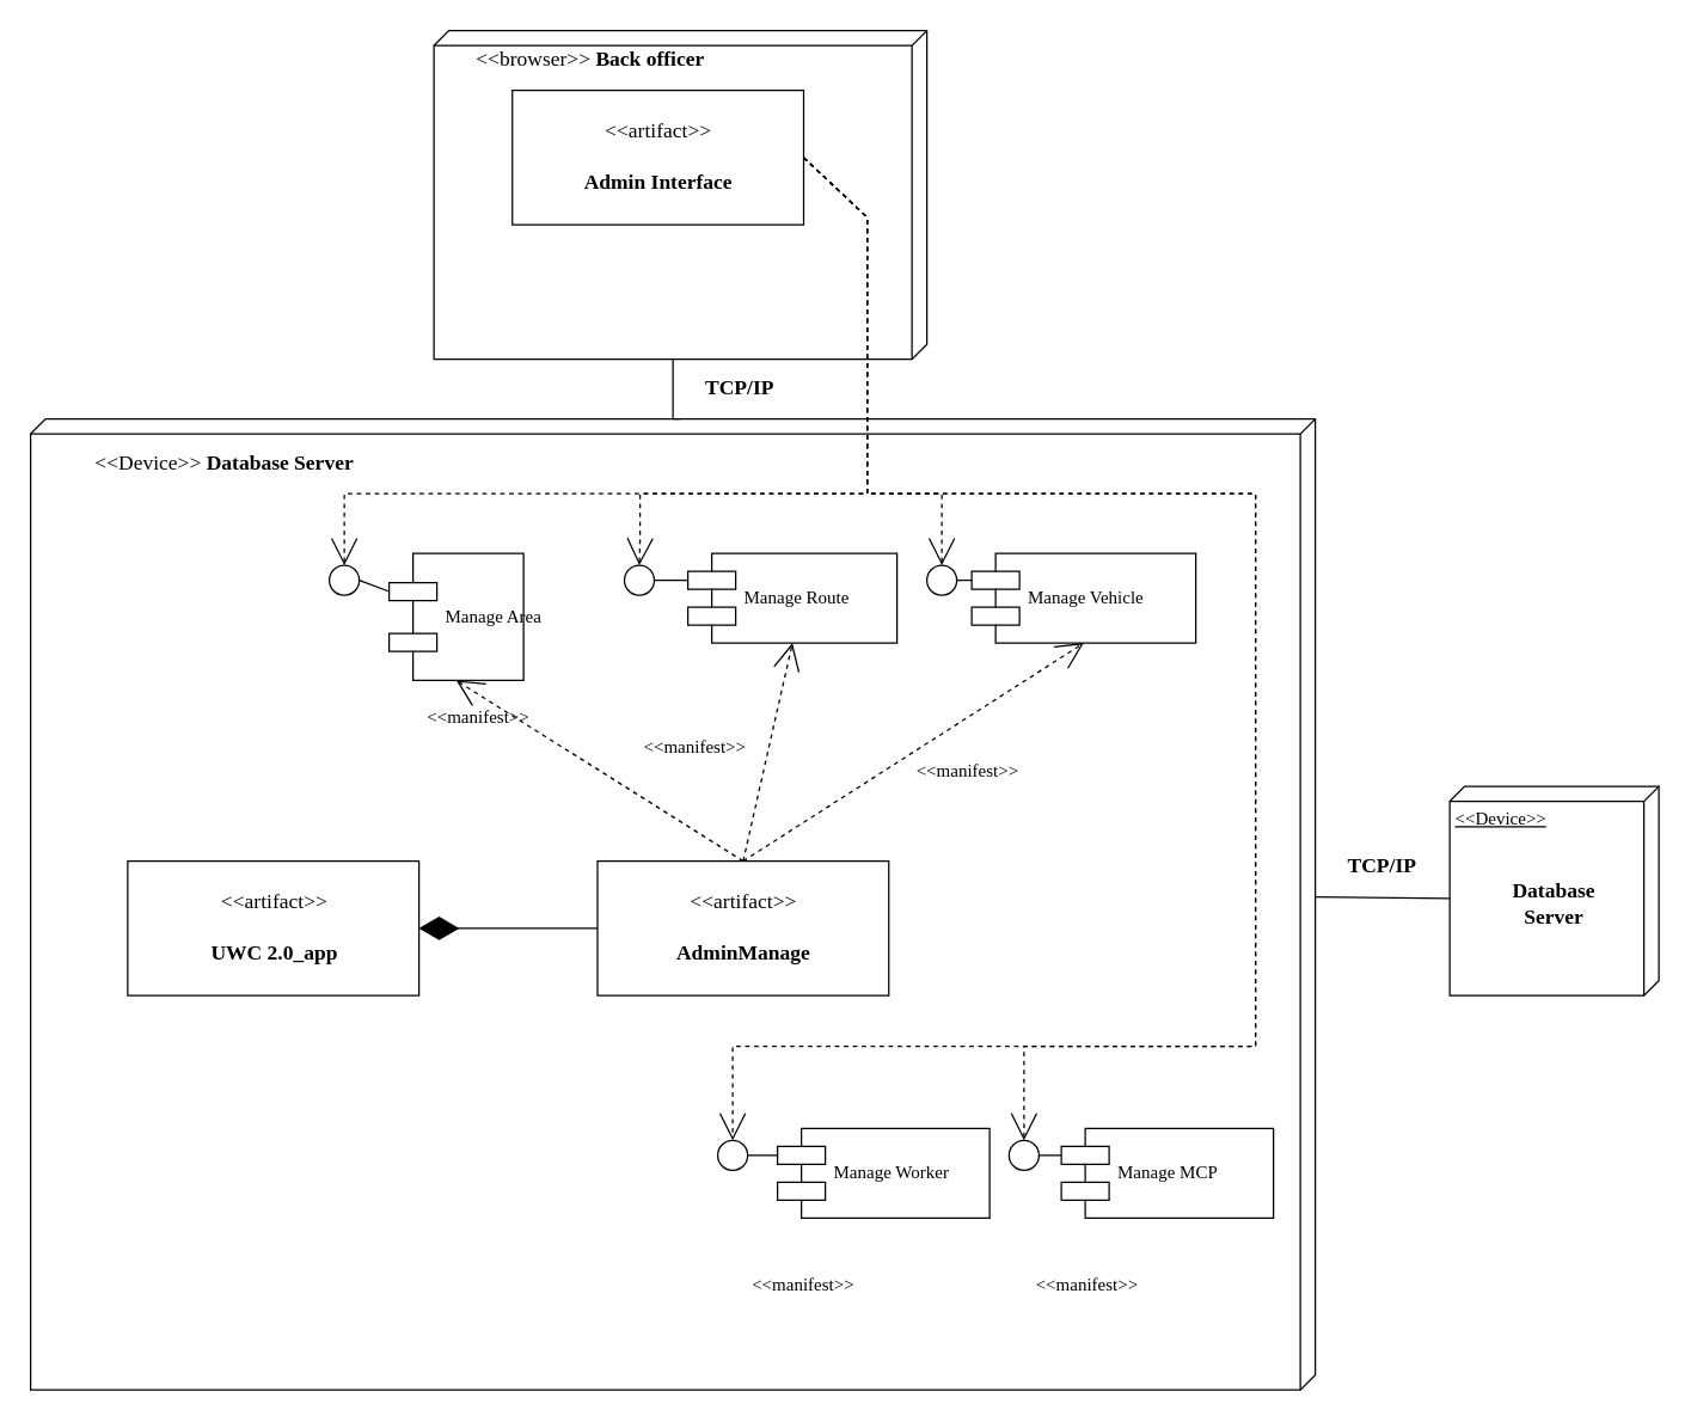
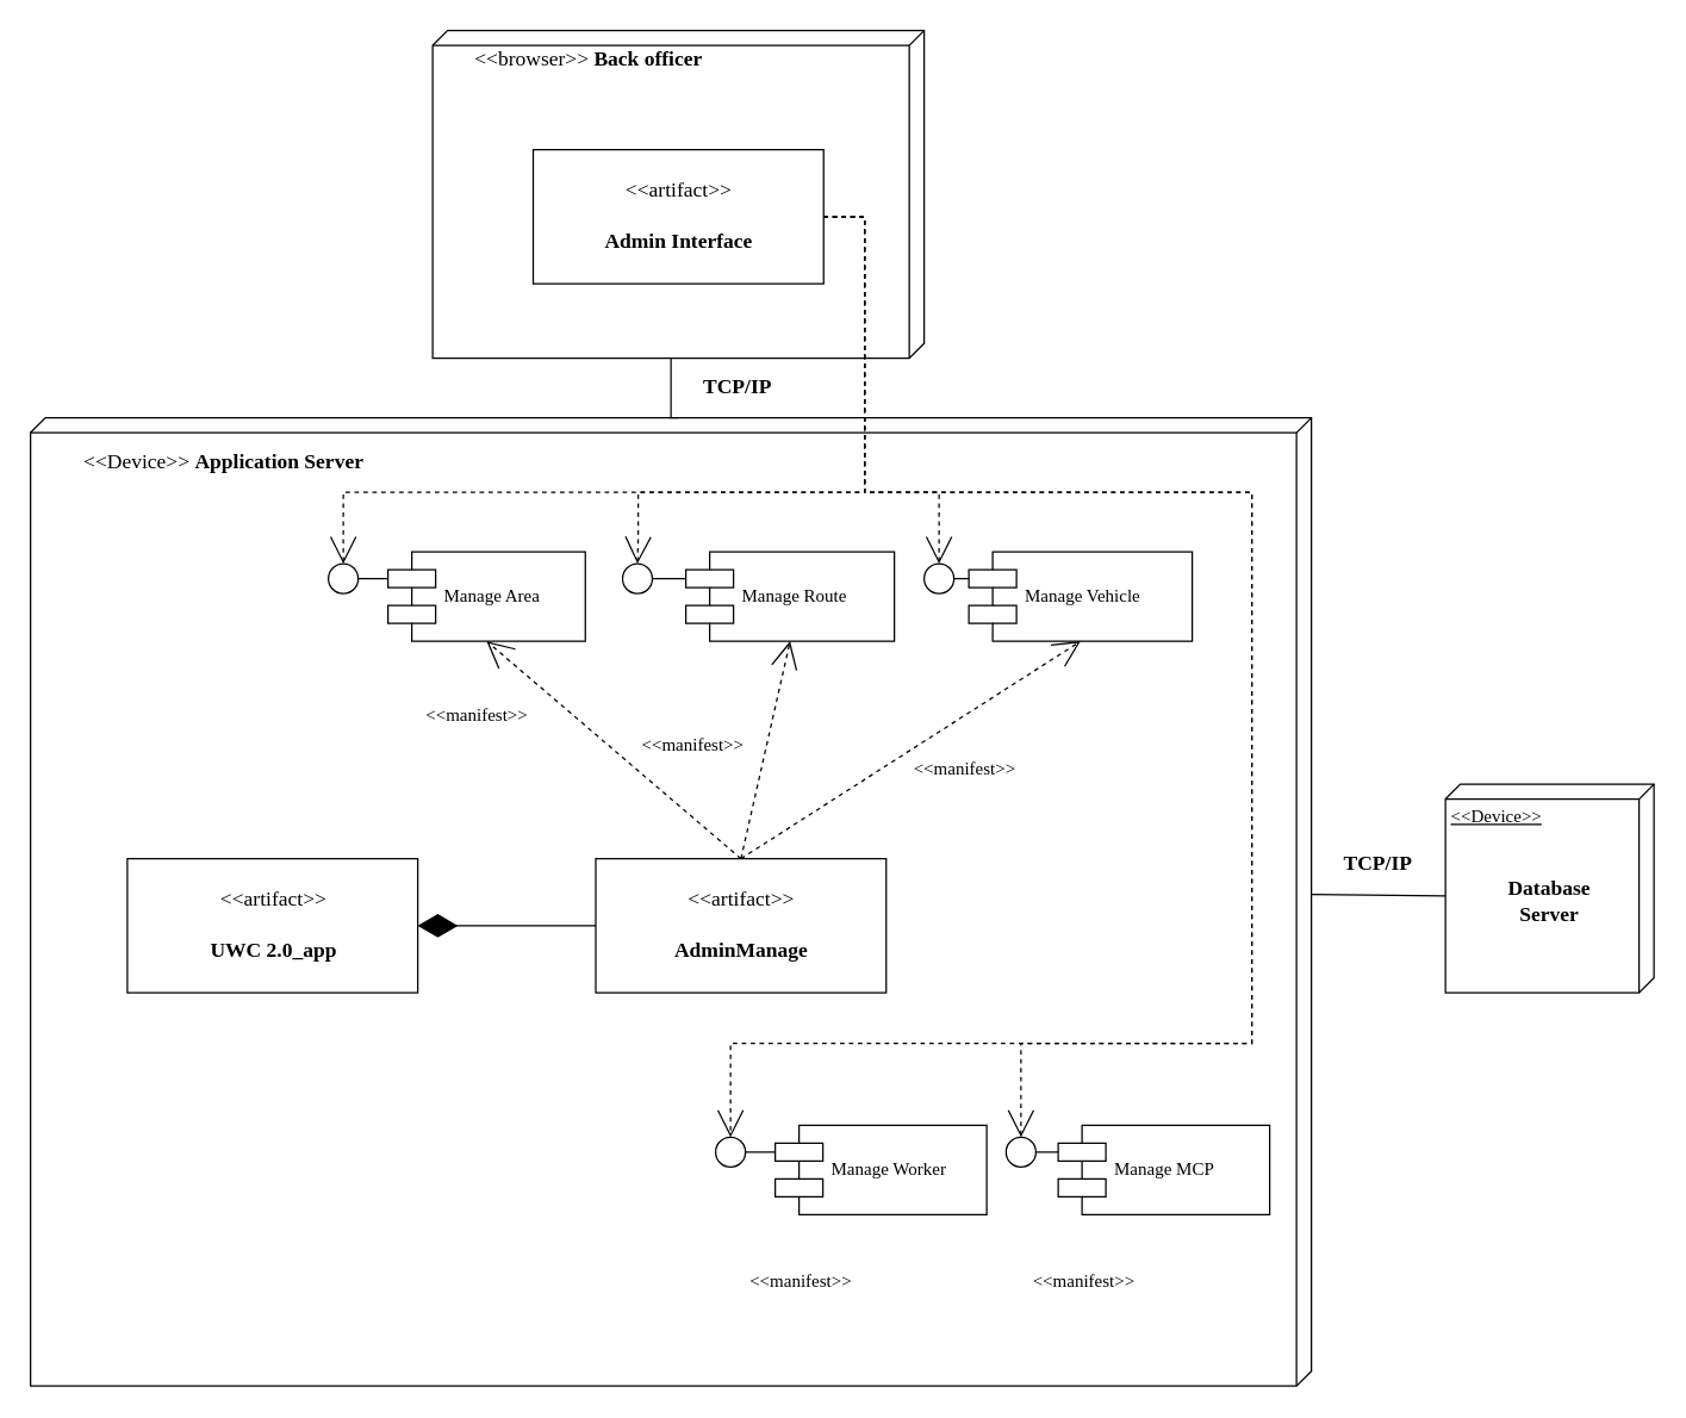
- <mxCell id="8" value="&amp;lt;&amp;lt;artifact&amp;gt;&amp;gt;&lt;br&gt;&lt;br&gt;&lt;b&gt;Admin Interface&lt;/b&gt;" style="text;html=1;align=center;verticalAlign=middle;dashed=0;fillColor=#ffffff;strokeColor=#000000;rounded=0;shadow=0;comic=0;fontFamily=Verdana;fontSize=14;fontColor=#000000;" parent="1" vertex="1"><mxGeometry x="342.5" y="60" width="195" height="90" as="geometry" /></mxCell>
+ <mxCell id="8" value="&amp;lt;&amp;lt;artifact&amp;gt;&amp;gt;&lt;br&gt;&lt;br&gt;&lt;b&gt;Admin Interface&lt;/b&gt;" style="text;html=1;align=center;verticalAlign=middle;dashed=0;fillColor=#ffffff;strokeColor=#000000;rounded=0;shadow=0;comic=0;fontFamily=Verdana;fontSize=14;fontColor=#000000;" parent="1" vertex="1"><mxGeometry x="357.5" y="100" width="195" height="90" as="geometry" /></mxCell>
- <mxCell id="12" value="&lt;span style=&quot;font-weight: normal&quot;&gt;&amp;lt;&amp;lt;Device&amp;gt;&amp;gt;&lt;/span&gt;&amp;nbsp;Database Server" style="text;html=1;strokeColor=none;fillColor=none;align=center;verticalAlign=middle;whiteSpace=wrap;rounded=0;shadow=0;comic=0;fontFamily=Verdana;fontSize=14;fontStyle=1" parent="1" vertex="1"><mxGeometry x="20" y="300" width="260" height="20" as="geometry" /></mxCell>
+ <mxCell id="12" value="&lt;span style=&quot;font-weight: normal&quot;&gt;&amp;lt;&amp;lt;Device&amp;gt;&amp;gt;&lt;/span&gt;&amp;nbsp;Application Server" style="text;html=1;strokeColor=none;fillColor=none;align=center;verticalAlign=middle;whiteSpace=wrap;rounded=0;shadow=0;comic=0;fontFamily=Verdana;fontSize=14;fontStyle=1" parent="1" vertex="1"><mxGeometry x="20" y="300" width="260" height="20" as="geometry" /></mxCell>
- <mxCell id="28" value="Manage Area" style="shape=component;align=left;spacingLeft=36;rounded=0;shadow=0;comic=0;labelBackgroundColor=none;strokeWidth=1;fontFamily=Verdana;fontSize=12;html=1;" parent="1" vertex="1"><mxGeometry x="260" y="370" width="90" height="85" as="geometry" /></mxCell>
+ <mxCell id="28" value="Manage Area" style="shape=component;align=left;spacingLeft=36;rounded=0;shadow=0;comic=0;labelBackgroundColor=none;strokeWidth=1;fontFamily=Verdana;fontSize=12;html=1;" parent="1" vertex="1"><mxGeometry x="260" y="370" width="132.5" height="60" as="geometry" /></mxCell>
